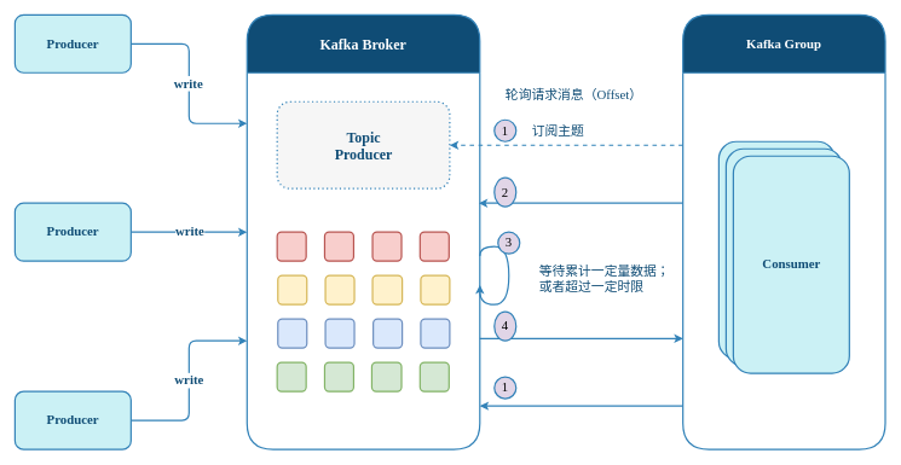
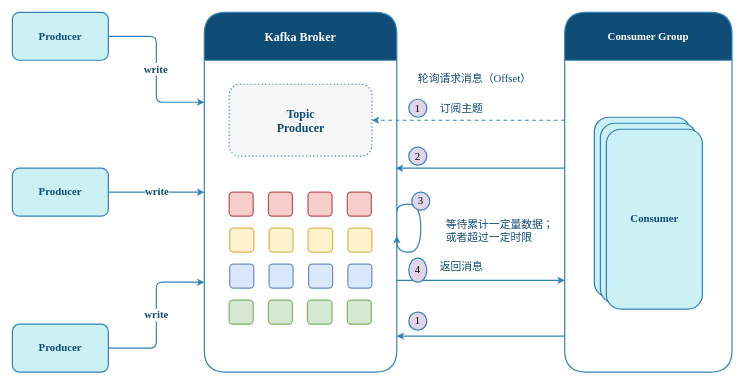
- <mxCell id="35" value="Kafka Group" style="swimlane;whiteSpace=wrap;html=1;rounded=1;shadow=0;strokeColor=#3282B8;strokeWidth=2;align=center;verticalAlign=middle;fontFamily=Comic Sans MS;fontSize=18;fontColor=#FFFFFF;startSize=80;fillColor=#0F4C75;" parent="1" vertex="1"><mxGeometry x="941" y="20" width="279" height="600" as="geometry" /></mxCell>
+ <mxCell id="35" value="Consumer Group" style="swimlane;whiteSpace=wrap;html=1;rounded=1;shadow=0;strokeColor=#3282B8;strokeWidth=2;align=center;verticalAlign=middle;fontFamily=Comic Sans MS;fontSize=18;fontColor=#FFFFFF;startSize=80;fillColor=#0F4C75;" parent="1" vertex="1"><mxGeometry x="941" y="20" width="279" height="600" as="geometry" /></mxCell>
- <mxCell id="52" value="2" style="ellipse;whiteSpace=wrap;html=1;aspect=fixed;rounded=1;shadow=0;strokeColor=#3282B8;strokeWidth=2;align=center;verticalAlign=middle;fontFamily=Comic Sans MS;fontSize=18;startSize=80;fillColor=#e1d5e7;" parent="1" vertex="1"><mxGeometry x="681" y="245" width="30" height="40" as="geometry" /></mxCell>
+ <mxCell id="52" value="2" style="ellipse;whiteSpace=wrap;html=1;aspect=fixed;rounded=1;shadow=0;strokeColor=#3282B8;strokeWidth=2;align=center;verticalAlign=middle;fontFamily=Comic Sans MS;fontSize=18;startSize=80;fillColor=#e1d5e7;" parent="1" vertex="1"><mxGeometry x="681" y="245" width="30" height="30" as="geometry" /></mxCell>
+ <mxCell id="50" value="返回消息" style="rounded=1;whiteSpace=wrap;html=1;shadow=0;strokeColor=none;strokeWidth=2;align=left;verticalAlign=middle;fontFamily=Comic Sans MS;fontSize=18;fillColor=none;fontStyle=0;fontColor=#0F4C75;" parent="1" vertex="1"><mxGeometry x="731" y="425" width="210" height="40" as="geometry" /></mxCell>
